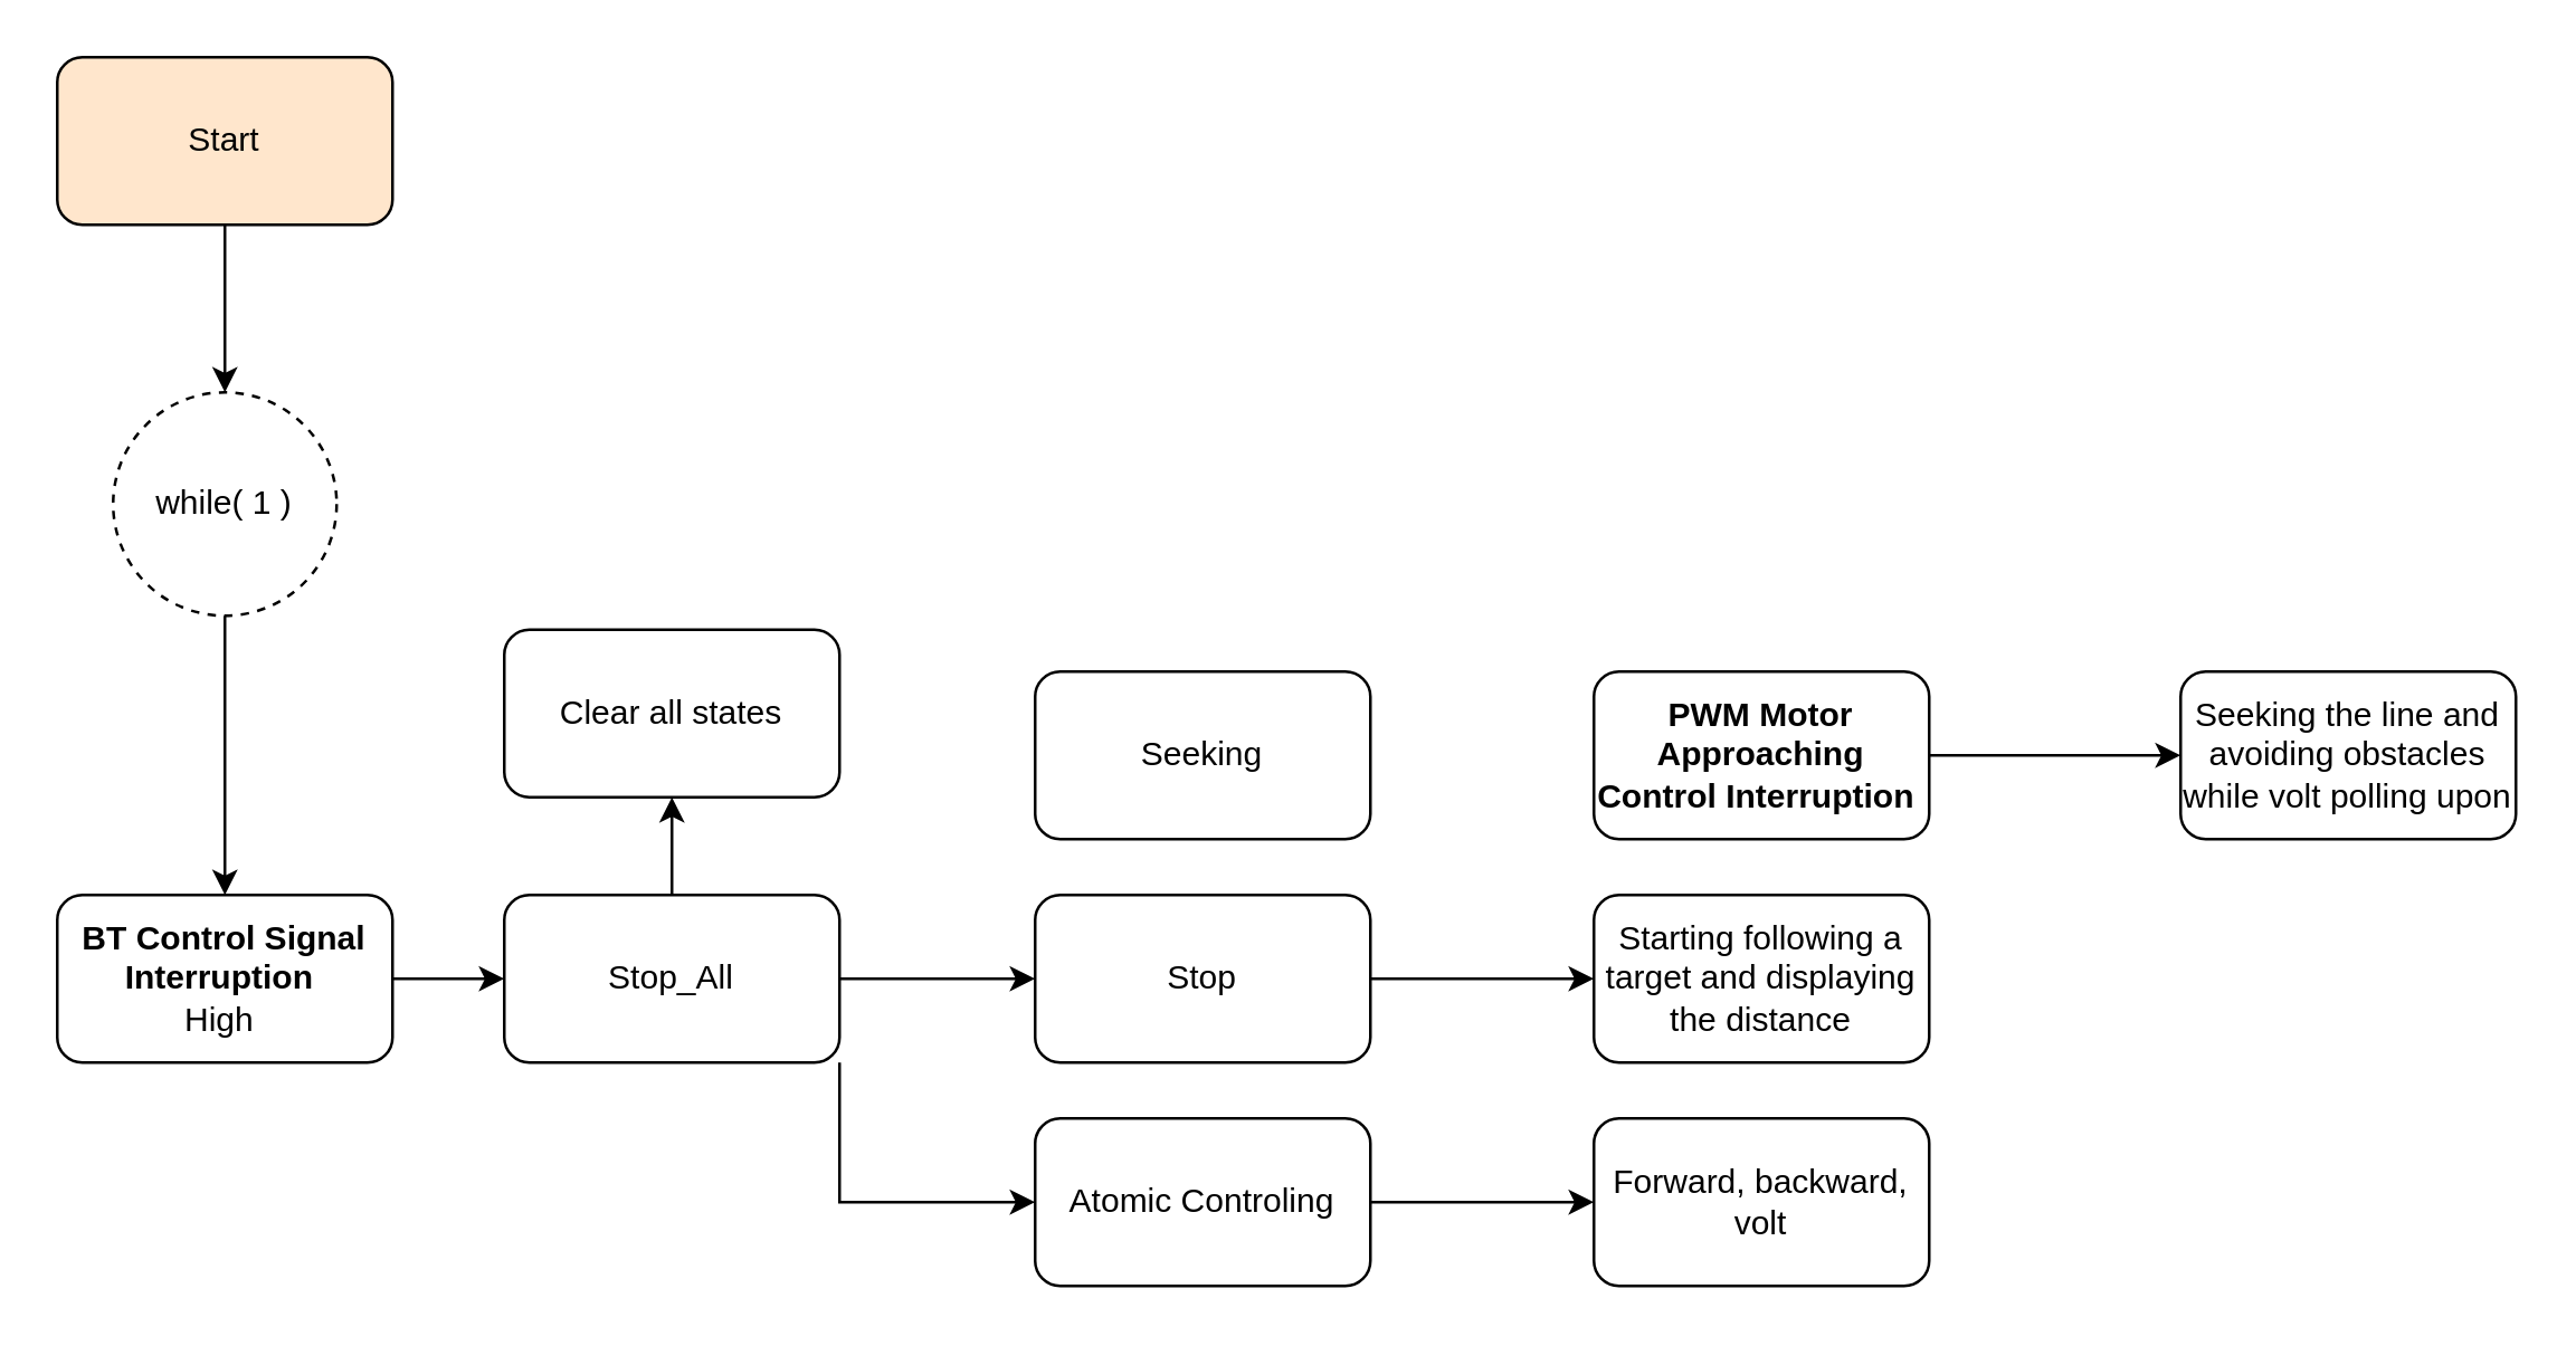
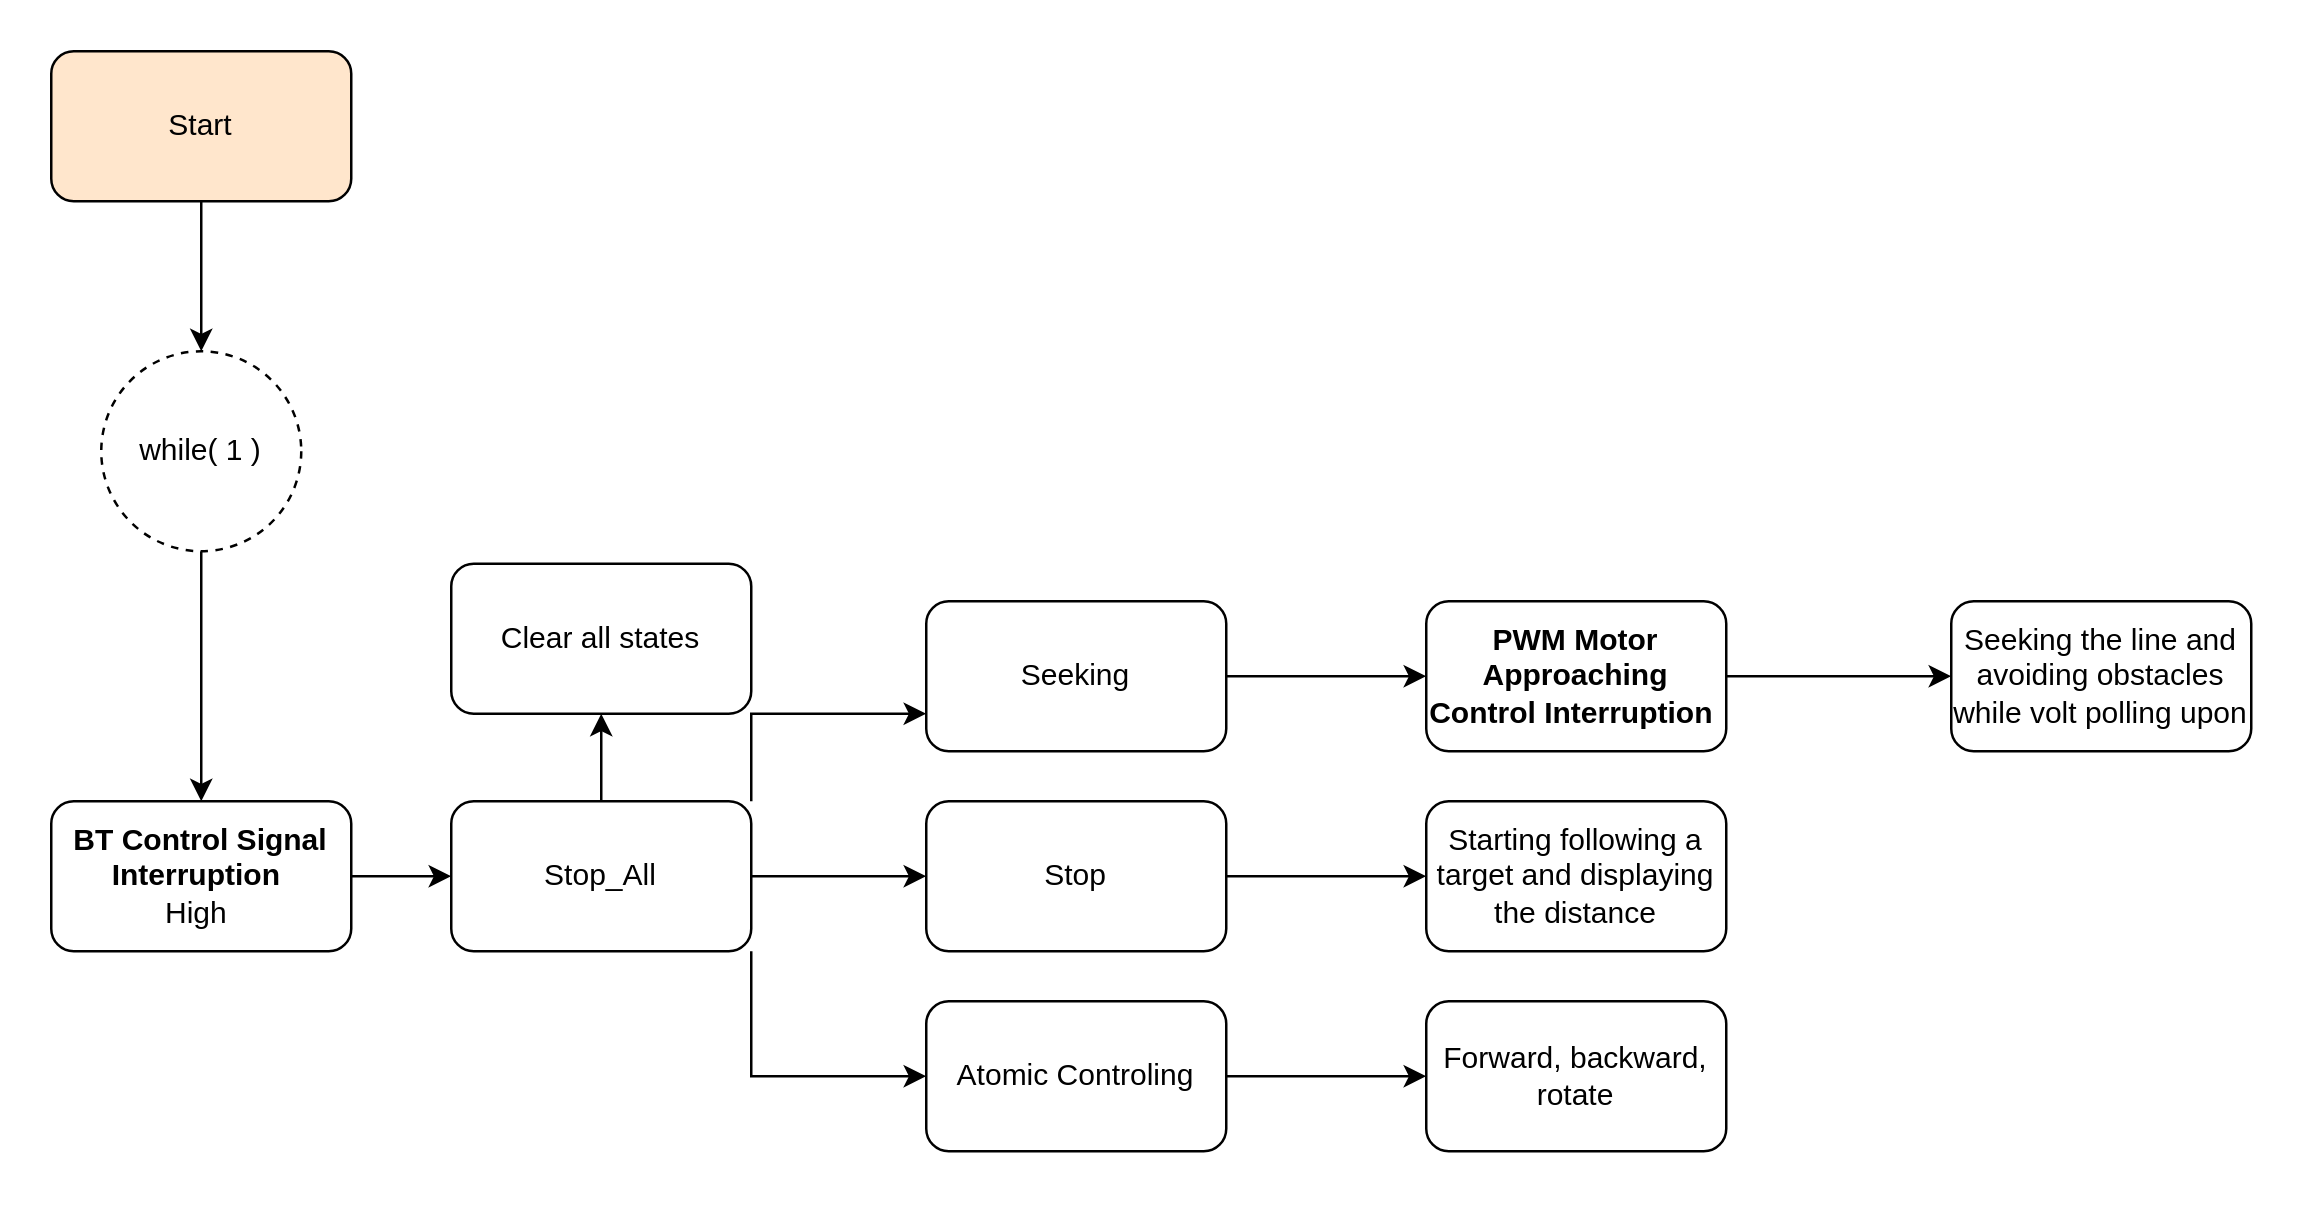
+ <mxCell id="15" style="edgeStyle=orthogonalEdgeStyle;rounded=0;orthogonalLoop=1;jettySize=auto;html=1;exitX=1;exitY=0.5;exitDx=0;exitDy=0;" edge="1" parent="1" source="16" target="9"><mxGeometry relative="1" as="geometry" /></mxCell>
+ <mxCell id="11" style="edgeStyle=orthogonalEdgeStyle;rounded=0;orthogonalLoop=1;jettySize=auto;html=1;exitX=1;exitY=0;exitDx=0;exitDy=0;entryX=0;entryY=0.75;entryDx=0;entryDy=0;" edge="1" parent="1" source="14" target="16"><mxGeometry relative="1" as="geometry" /></mxCell>
- <mxCell id="24" value="Forward, backward, volt" style="rounded=1;whiteSpace=wrap;html=1;" parent="1" vertex="1"><mxGeometry x="570" y="400" width="120" height="60" as="geometry" /></mxCell>
+ <mxCell id="24" value="Forward, backward, rotate" style="rounded=1;whiteSpace=wrap;html=1;" parent="1" vertex="1"><mxGeometry x="570" y="400" width="120" height="60" as="geometry" /></mxCell>
